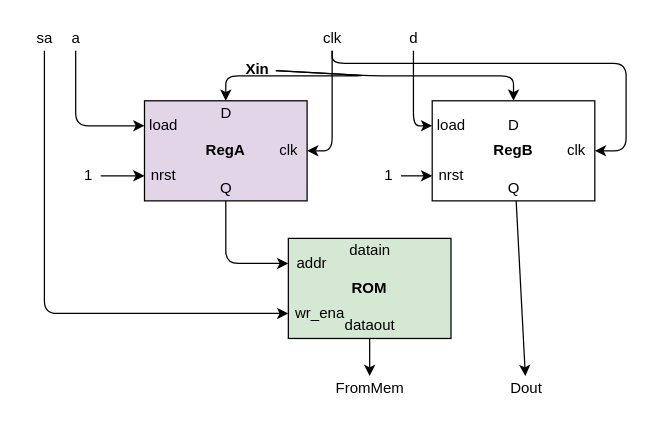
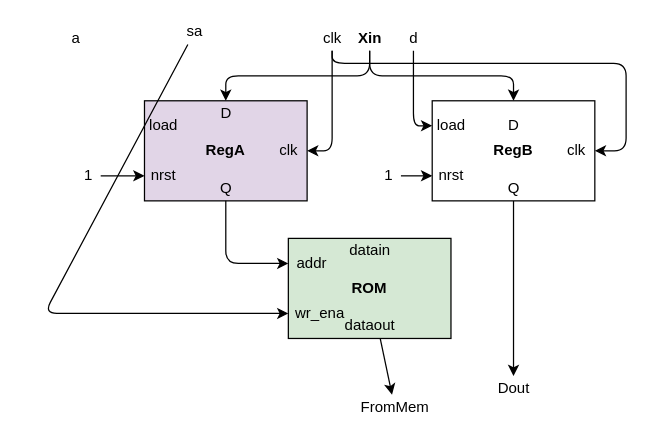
- <mxCell id="32" value="sa" style="text;html=1;align=center;verticalAlign=middle;resizable=0;points=[];autosize=1;strokeColor=none;fillColor=none;" vertex="1" parent="1"><mxGeometry x="20" y="20" width="30" height="20" as="geometry" /></mxCell>
+ <mxCell id="32" value="sa" style="text;html=1;align=center;verticalAlign=middle;resizable=0;points=[];autosize=1;strokeColor=none;fillColor=none;" vertex="1" parent="1"><mxGeometry x="140" y="15" width="30" height="20" as="geometry" /></mxCell>
- <mxCell id="24" value="Xin" style="text;html=1;align=center;verticalAlign=middle;resizable=0;points=[];autosize=1;strokeColor=none;fillColor=none;fontStyle=1" parent="1" vertex="1"><mxGeometry x="190" y="45" width="30" height="20" as="geometry" /></mxCell>
+ <mxCell id="24" value="Xin" style="text;html=1;align=center;verticalAlign=middle;resizable=0;points=[];autosize=1;strokeColor=none;fillColor=none;fontStyle=1" parent="1" vertex="1"><mxGeometry x="280" y="20" width="30" height="20" as="geometry" /></mxCell>
- <mxCell id="25" style="edgeStyle=none;html=1;entryX=0;entryY=0.25;entryDx=0;entryDy=0;" edge="1" parent="1" source="26" target="4"><mxGeometry relative="1" as="geometry"><Array as="points"><mxPoint x="60" y="100" /></Array></mxGeometry></mxCell>
- <mxCell id="28" value="FromMem" style="text;html=1;align=center;verticalAlign=middle;resizable=0;points=[];autosize=1;strokeColor=none;fillColor=none;" vertex="1" parent="1"><mxGeometry x="260" y="300" width="70" height="20" as="geometry" /></mxCell>
+ <mxCell id="28" value="FromMem" style="text;html=1;align=center;verticalAlign=middle;resizable=0;points=[];autosize=1;strokeColor=none;fillColor=none;" vertex="1" parent="1"><mxGeometry x="280" y="315" width="70" height="20" as="geometry" /></mxCell>
- <mxCell id="27" value="Dout" style="text;html=1;align=center;verticalAlign=middle;resizable=0;points=[];autosize=1;strokeColor=none;fillColor=none;" vertex="1" parent="1"><mxGeometry x="400" y="300" width="40" height="20" as="geometry" /></mxCell>
+ <mxCell id="27" value="Dout" style="text;html=1;align=center;verticalAlign=middle;resizable=0;points=[];autosize=1;strokeColor=none;fillColor=none;" vertex="1" parent="1"><mxGeometry x="390" y="300" width="40" height="20" as="geometry" /></mxCell>
